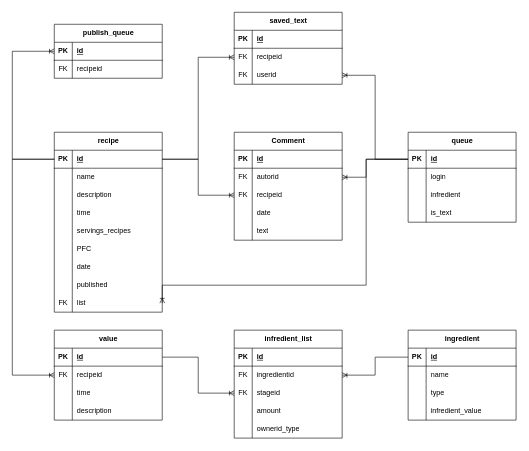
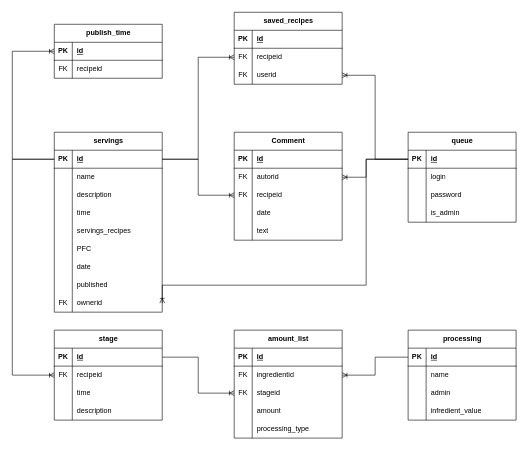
- <mxCell id="107" value="saved_text" style="shape=table;startSize=30;container=1;collapsible=1;childLayout=tableLayout;fixedRows=1;rowLines=0;fontStyle=1;align=center;resizeLast=1;html=1;" parent="1" vertex="1"><mxGeometry x="390" y="20" width="180" height="120" as="geometry"><mxRectangle x="170" y="230" width="70" height="30" as="alternateBounds" /></mxGeometry></mxCell>
+ <mxCell id="107" value="saved_recipes" style="shape=table;startSize=30;container=1;collapsible=1;childLayout=tableLayout;fixedRows=1;rowLines=0;fontStyle=1;align=center;resizeLast=1;html=1;" parent="1" vertex="1"><mxGeometry x="390" y="20" width="180" height="120" as="geometry"><mxRectangle x="170" y="230" width="70" height="30" as="alternateBounds" /></mxGeometry></mxCell>
- <mxCell id="120" value="publish_queue" style="shape=table;startSize=30;container=1;collapsible=1;childLayout=tableLayout;fixedRows=1;rowLines=0;fontStyle=1;align=center;resizeLast=1;html=1;" vertex="1" parent="1"><mxGeometry x="90" y="40" width="180" height="90" as="geometry"><mxRectangle x="170" y="230" width="70" height="30" as="alternateBounds" /></mxGeometry></mxCell>
+ <mxCell id="120" value="publish_time" style="shape=table;startSize=30;container=1;collapsible=1;childLayout=tableLayout;fixedRows=1;rowLines=0;fontStyle=1;align=center;resizeLast=1;html=1;" vertex="1" parent="1"><mxGeometry x="90" y="40" width="180" height="90" as="geometry"><mxRectangle x="170" y="230" width="70" height="30" as="alternateBounds" /></mxGeometry></mxCell>
- <mxCell id="31" value="recipe" style="shape=table;startSize=30;container=1;collapsible=1;childLayout=tableLayout;fixedRows=1;rowLines=0;fontStyle=1;align=center;resizeLast=1;html=1;" parent="1" vertex="1"><mxGeometry x="90" y="220" width="180" height="300" as="geometry"><mxRectangle x="170" y="230" width="70" height="30" as="alternateBounds" /></mxGeometry></mxCell>
+ <mxCell id="31" value="servings" style="shape=table;startSize=30;container=1;collapsible=1;childLayout=tableLayout;fixedRows=1;rowLines=0;fontStyle=1;align=center;resizeLast=1;html=1;" parent="1" vertex="1"><mxGeometry x="90" y="220" width="180" height="300" as="geometry"><mxRectangle x="170" y="230" width="70" height="30" as="alternateBounds" /></mxGeometry></mxCell>
- <mxCell id="11" value="infredient" style="shape=partialRectangle;connectable=0;fillColor=none;top=0;left=0;bottom=0;right=0;align=left;spacingLeft=6;overflow=hidden;whiteSpace=wrap;html=1;" parent="9" vertex="1"><mxGeometry x="30" width="150" height="30" as="geometry"><mxRectangle width="150" height="30" as="alternateBounds" /></mxGeometry></mxCell>
+ <mxCell id="11" value="password" style="shape=partialRectangle;connectable=0;fillColor=none;top=0;left=0;bottom=0;right=0;align=left;spacingLeft=6;overflow=hidden;whiteSpace=wrap;html=1;" parent="9" vertex="1"><mxGeometry x="30" width="150" height="30" as="geometry"><mxRectangle width="150" height="30" as="alternateBounds" /></mxGeometry></mxCell>
- <mxCell id="14" value="is_text" style="shape=partialRectangle;connectable=0;fillColor=none;top=0;left=0;bottom=0;right=0;align=left;spacingLeft=6;overflow=hidden;whiteSpace=wrap;html=1;" parent="12" vertex="1"><mxGeometry x="30" width="150" height="30" as="geometry"><mxRectangle width="150" height="30" as="alternateBounds" /></mxGeometry></mxCell>
+ <mxCell id="14" value="is_admin" style="shape=partialRectangle;connectable=0;fillColor=none;top=0;left=0;bottom=0;right=0;align=left;spacingLeft=6;overflow=hidden;whiteSpace=wrap;html=1;" parent="12" vertex="1"><mxGeometry x="30" width="150" height="30" as="geometry"><mxRectangle width="150" height="30" as="alternateBounds" /></mxGeometry></mxCell>
- <mxCell id="58" value="list" style="shape=partialRectangle;connectable=0;fillColor=none;top=0;left=0;bottom=0;right=0;align=left;spacingLeft=6;overflow=hidden;whiteSpace=wrap;html=1;" parent="56" vertex="1"><mxGeometry x="30" width="150" height="30" as="geometry"><mxRectangle width="150" height="30" as="alternateBounds" /></mxGeometry></mxCell>
+ <mxCell id="58" value="ownerid" style="shape=partialRectangle;connectable=0;fillColor=none;top=0;left=0;bottom=0;right=0;align=left;spacingLeft=6;overflow=hidden;whiteSpace=wrap;html=1;" parent="56" vertex="1"><mxGeometry x="30" width="150" height="30" as="geometry"><mxRectangle width="150" height="30" as="alternateBounds" /></mxGeometry></mxCell>
- <mxCell id="59" value="value" style="shape=table;startSize=30;container=1;collapsible=1;childLayout=tableLayout;fixedRows=1;rowLines=0;fontStyle=1;align=center;resizeLast=1;html=1;" parent="1" vertex="1"><mxGeometry x="90" y="550" width="180" height="150" as="geometry"><mxRectangle x="170" y="230" width="70" height="30" as="alternateBounds" /></mxGeometry></mxCell>
+ <mxCell id="59" value="stage" style="shape=table;startSize=30;container=1;collapsible=1;childLayout=tableLayout;fixedRows=1;rowLines=0;fontStyle=1;align=center;resizeLast=1;html=1;" parent="1" vertex="1"><mxGeometry x="90" y="550" width="180" height="150" as="geometry"><mxRectangle x="170" y="230" width="70" height="30" as="alternateBounds" /></mxGeometry></mxCell>
- <mxCell id="85" value="infredient_list" style="shape=table;startSize=30;container=1;collapsible=1;childLayout=tableLayout;fixedRows=1;rowLines=0;fontStyle=1;align=center;resizeLast=1;html=1;" parent="1" vertex="1"><mxGeometry x="390" y="550" width="180" height="180" as="geometry"><mxRectangle x="170" y="230" width="70" height="30" as="alternateBounds" /></mxGeometry></mxCell>
+ <mxCell id="85" value="amount_list" style="shape=table;startSize=30;container=1;collapsible=1;childLayout=tableLayout;fixedRows=1;rowLines=0;fontStyle=1;align=center;resizeLast=1;html=1;" parent="1" vertex="1"><mxGeometry x="390" y="550" width="180" height="180" as="geometry"><mxRectangle x="170" y="230" width="70" height="30" as="alternateBounds" /></mxGeometry></mxCell>
- <mxCell id="72" value="ingredient" style="shape=table;startSize=30;container=1;collapsible=1;childLayout=tableLayout;fixedRows=1;rowLines=0;fontStyle=1;align=center;resizeLast=1;html=1;" parent="1" vertex="1"><mxGeometry x="680" y="550" width="180" height="150" as="geometry"><mxRectangle x="170" y="230" width="70" height="30" as="alternateBounds" /></mxGeometry></mxCell>
+ <mxCell id="72" value="processing" style="shape=table;startSize=30;container=1;collapsible=1;childLayout=tableLayout;fixedRows=1;rowLines=0;fontStyle=1;align=center;resizeLast=1;html=1;" parent="1" vertex="1"><mxGeometry x="680" y="550" width="180" height="150" as="geometry"><mxRectangle x="170" y="230" width="70" height="30" as="alternateBounds" /></mxGeometry></mxCell>
- <mxCell id="81" value="type" style="shape=partialRectangle;connectable=0;fillColor=none;top=0;left=0;bottom=0;right=0;align=left;spacingLeft=6;overflow=hidden;whiteSpace=wrap;html=1;" parent="79" vertex="1"><mxGeometry x="30" width="150" height="30" as="geometry"><mxRectangle width="150" height="30" as="alternateBounds" /></mxGeometry></mxCell>
+ <mxCell id="81" value="admin" style="shape=partialRectangle;connectable=0;fillColor=none;top=0;left=0;bottom=0;right=0;align=left;spacingLeft=6;overflow=hidden;whiteSpace=wrap;html=1;" parent="79" vertex="1"><mxGeometry x="30" width="150" height="30" as="geometry"><mxRectangle width="150" height="30" as="alternateBounds" /></mxGeometry></mxCell>
- <mxCell id="100" value="ownerid_type" style="shape=partialRectangle;connectable=0;fillColor=none;top=0;left=0;bottom=0;right=0;align=left;spacingLeft=6;overflow=hidden;whiteSpace=wrap;html=1;" parent="98" vertex="1"><mxGeometry x="30" width="150" height="30" as="geometry"><mxRectangle width="150" height="30" as="alternateBounds" /></mxGeometry></mxCell>
+ <mxCell id="100" value="processing_type" style="shape=partialRectangle;connectable=0;fillColor=none;top=0;left=0;bottom=0;right=0;align=left;spacingLeft=6;overflow=hidden;whiteSpace=wrap;html=1;" parent="98" vertex="1"><mxGeometry x="30" width="150" height="30" as="geometry"><mxRectangle width="150" height="30" as="alternateBounds" /></mxGeometry></mxCell>
